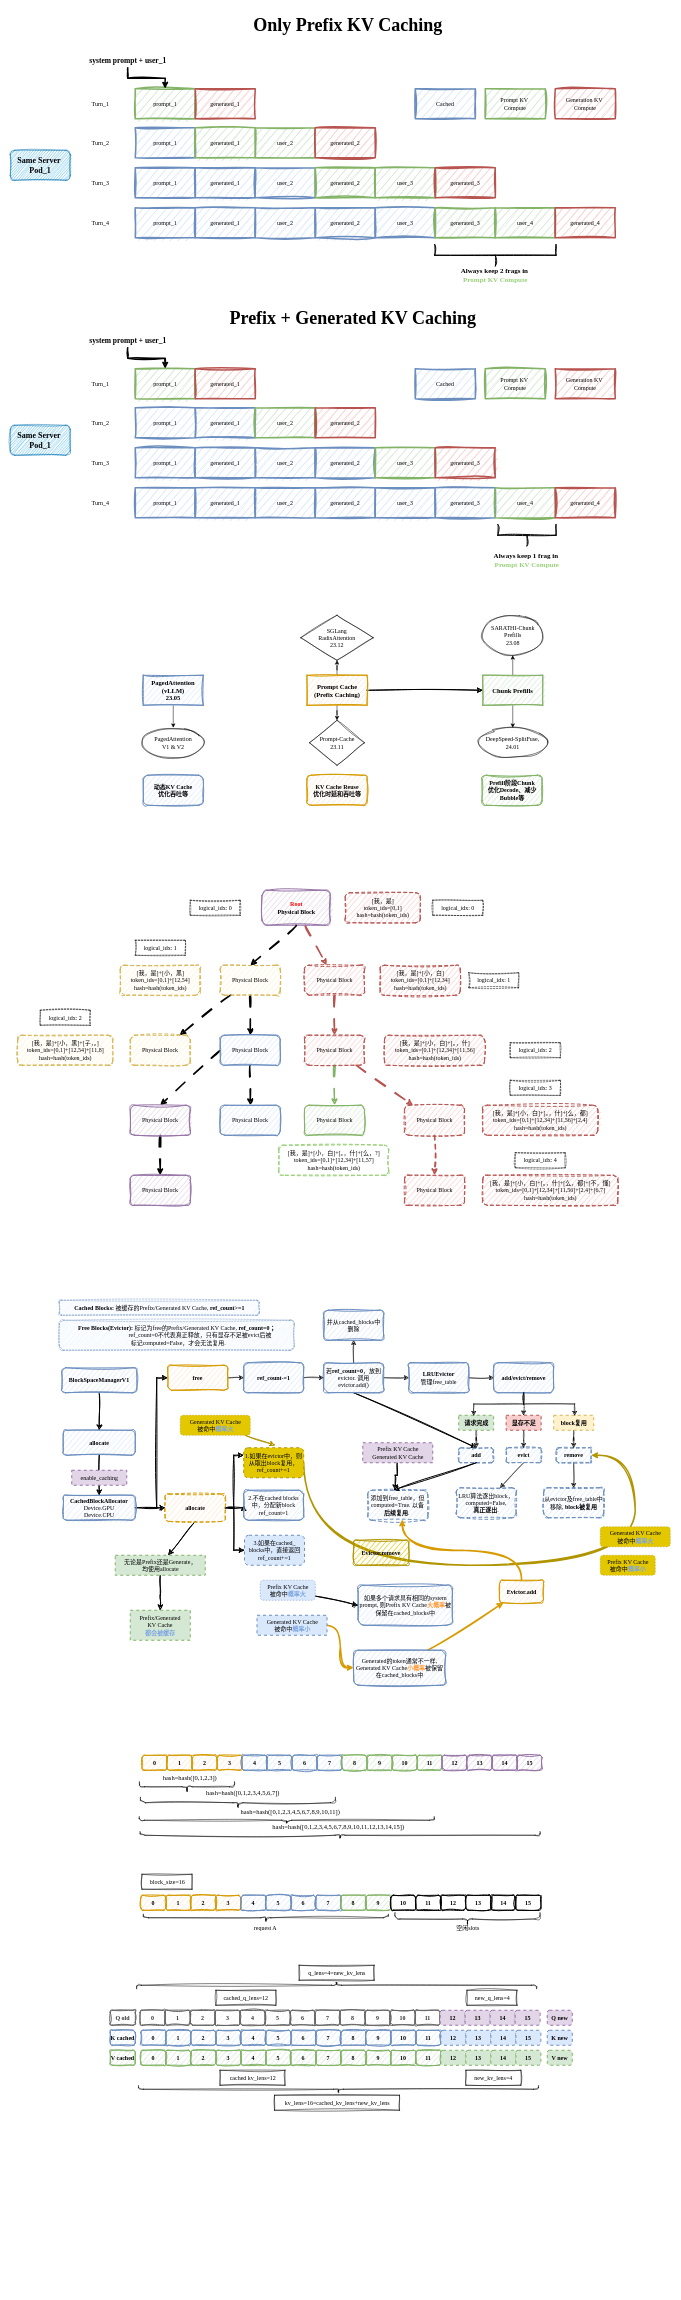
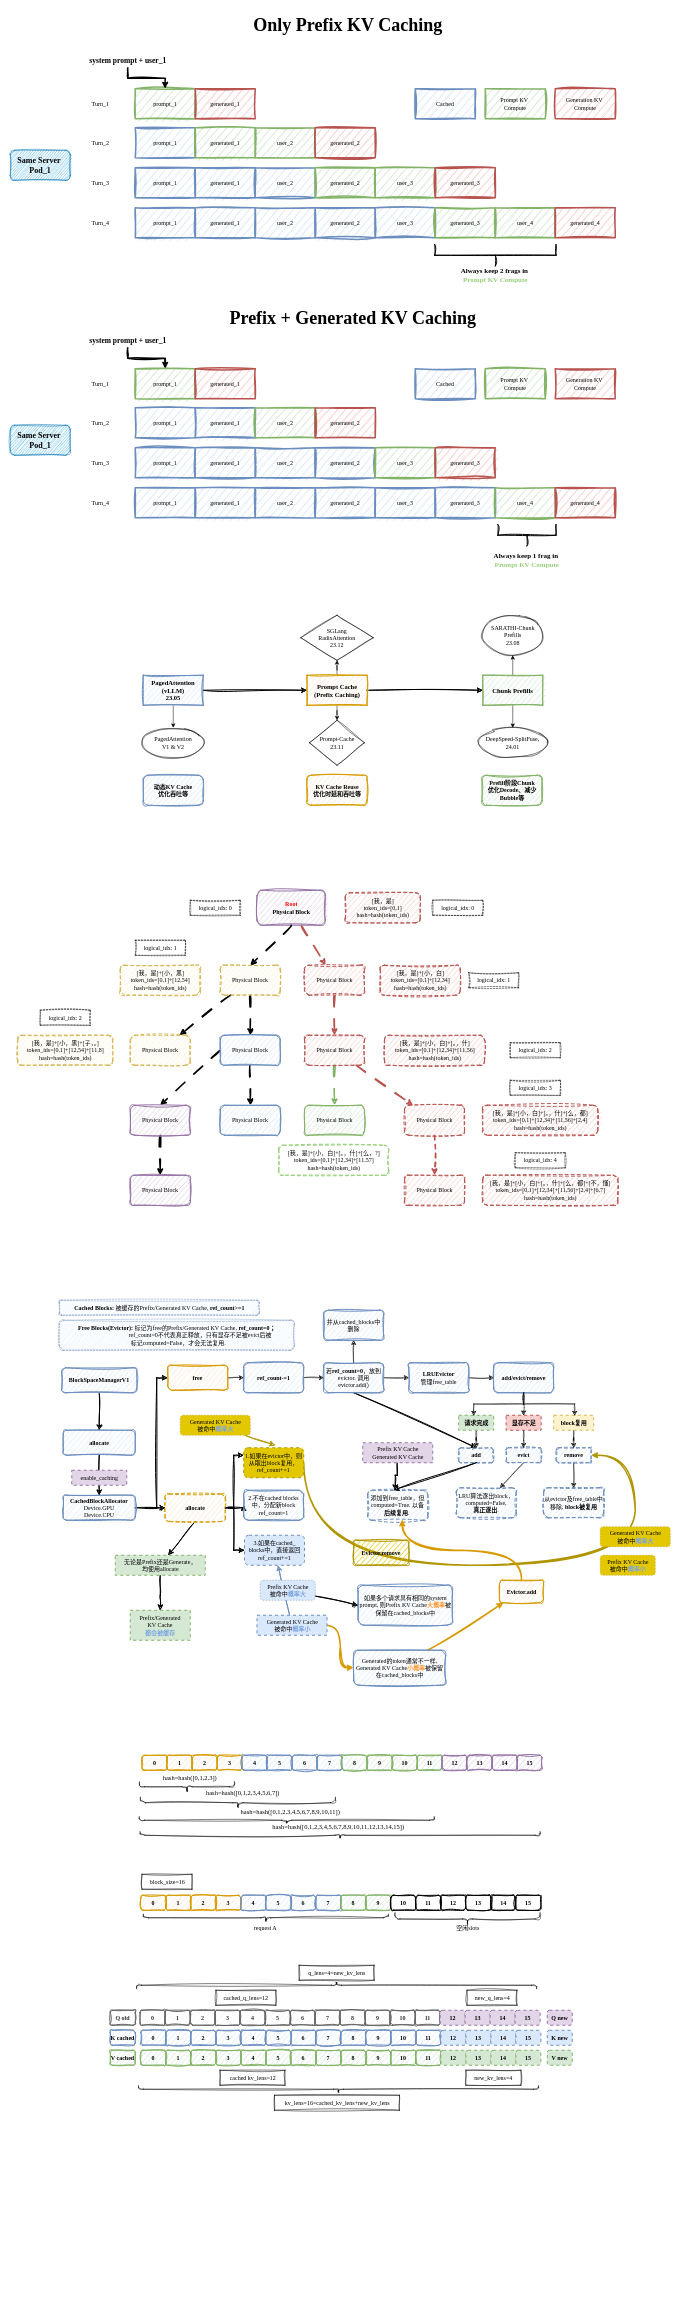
+ <mxCell id="68" style="edgeStyle=orthogonalEdgeStyle;rounded=0;orthogonalLoop=1;jettySize=auto;html=1;exitX=1;exitY=0.5;exitDx=0;exitDy=0;entryX=0;entryY=0.5;entryDx=0;entryDy=0;sketch=1;curveFitting=1;jiggle=2;fontFamily=Comic Sans MS;strokeWidth=2;fontSize=13;fontStyle=1" edge="1" parent="1" source="70" target="74"><mxGeometry relative="1" as="geometry" /></mxCell>
- <mxCell id="87" value="&lt;p&gt;&lt;font face=&quot;Comic Sans MS&quot;&gt;&lt;font color=&quot;#ff0000&quot;&gt;Root&lt;/font&gt;&lt;br&gt;&lt;/font&gt;&lt;span style=&quot;text-align: start; white-space-collapse: preserve;&quot;&gt;&lt;font style=&quot;font-size: 12px;&quot; face=&quot;Comic Sans MS&quot;&gt;Physical Block&lt;/font&gt;&lt;/span&gt;&lt;/p&gt;" style="rounded=1;whiteSpace=wrap;html=1;sketch=1;curveFitting=1;jiggle=2;fontFamily=Comic Sans MS;fillColor=#e1d5e7;strokeColor=#9673a6;strokeWidth=2;fontStyle=1" vertex="1" parent="1"><mxGeometry x="523.5" y="1780" width="136.5" height="70" as="geometry" /></mxCell>
+ <mxCell id="87" value="&lt;p&gt;&lt;font face=&quot;Comic Sans MS&quot;&gt;&lt;font color=&quot;#ff0000&quot;&gt;Root&lt;/font&gt;&lt;br&gt;&lt;/font&gt;&lt;span style=&quot;text-align: start; white-space-collapse: preserve;&quot;&gt;&lt;font style=&quot;font-size: 12px;&quot; face=&quot;Comic Sans MS&quot;&gt;Physical Block&lt;/font&gt;&lt;/span&gt;&lt;/p&gt;" style="rounded=1;whiteSpace=wrap;html=1;sketch=1;curveFitting=1;jiggle=2;fontFamily=Comic Sans MS;fillColor=#e1d5e7;strokeColor=#9673a6;strokeWidth=2;fontStyle=1" vertex="1" parent="1"><mxGeometry x="513.5" y="1780" width="136.5" height="70" as="geometry" /></mxCell>
+ <mxCell id="174" value="" style="rounded=0;orthogonalLoop=1;jettySize=auto;html=1;strokeWidth=2;sketch=1;curveFitting=1;jiggle=2;fillColor=#dae8fc;strokeColor=#6c8ebf;" edge="1" parent="1" source="176" target="142"><mxGeometry relative="1" as="geometry" /></mxCell>
